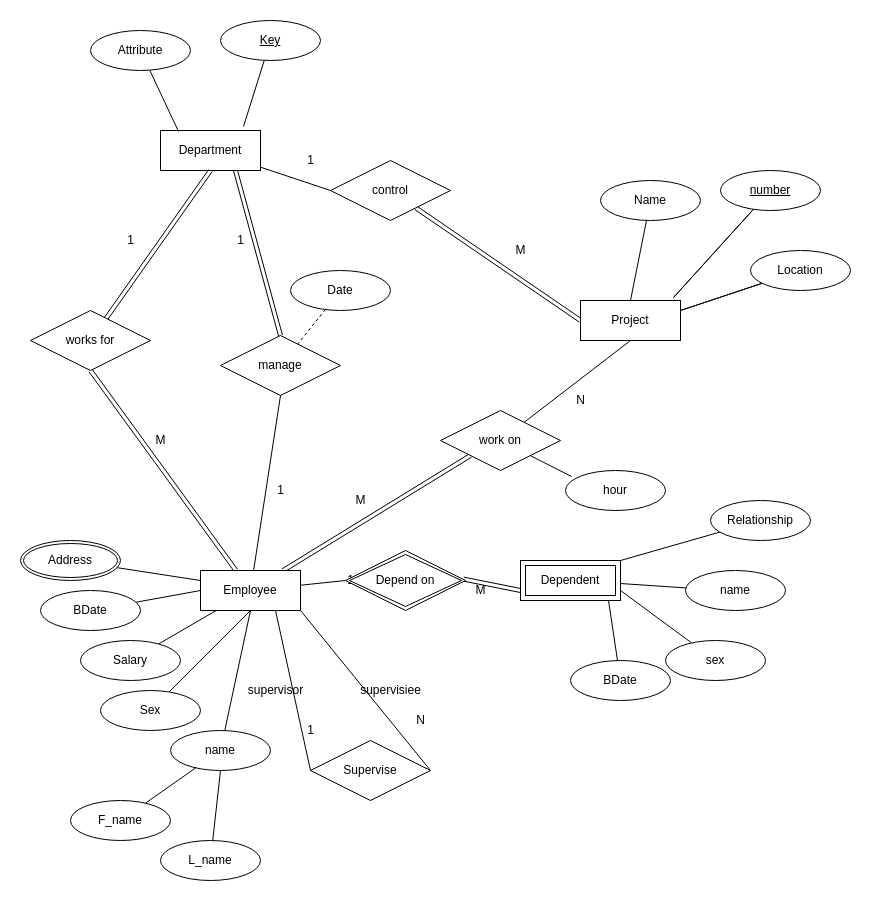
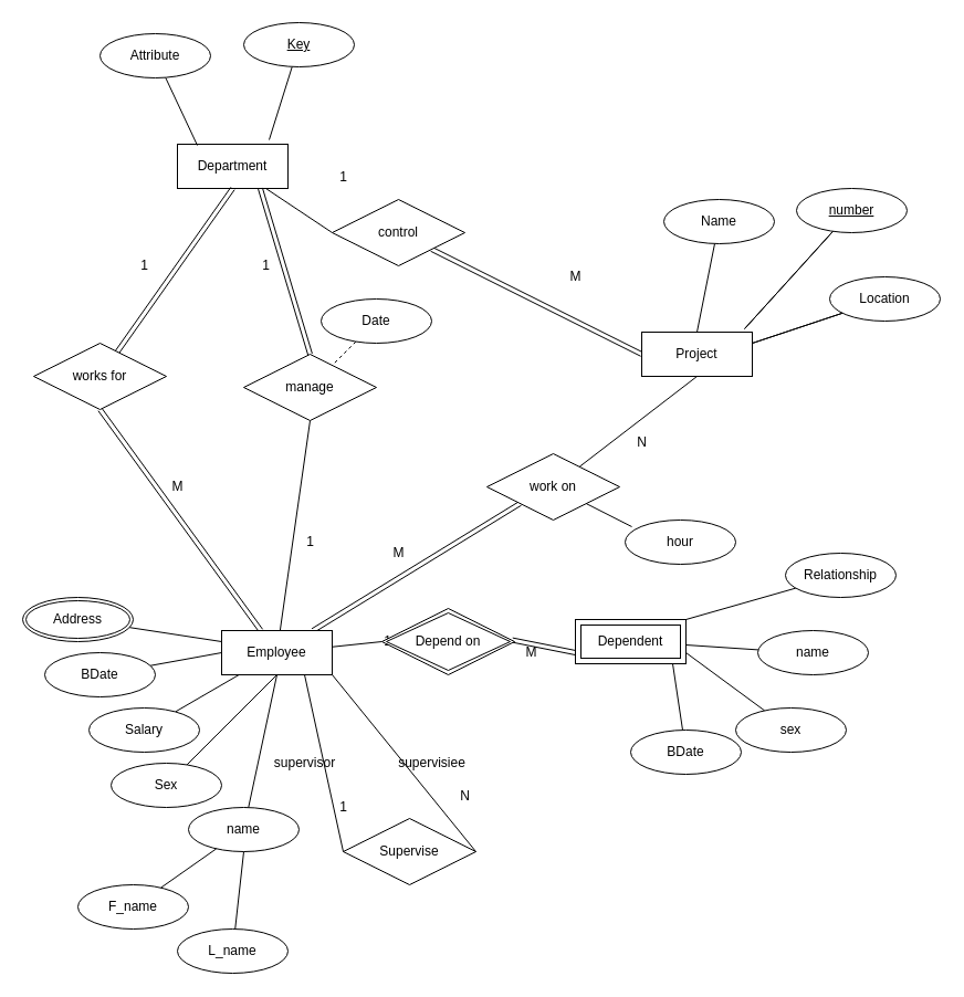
- <mxCell id="43" value="control" style="shape=rhombus;perimeter=rhombusPerimeter;whiteSpace=wrap;html=1;align=center;" vertex="1" parent="1"><mxGeometry x="330" y="160" width="120" height="60" as="geometry" /></mxCell>
+ <mxCell id="43" value="control" style="shape=rhombus;perimeter=rhombusPerimeter;whiteSpace=wrap;html=1;align=center;" vertex="1" parent="1"><mxGeometry x="300" y="180" width="120" height="60" as="geometry" /></mxCell>
- <mxCell id="39" value="manage" style="shape=rhombus;perimeter=rhombusPerimeter;whiteSpace=wrap;html=1;align=center;" vertex="1" parent="1"><mxGeometry x="220" y="335" width="120" height="60" as="geometry" /></mxCell>
+ <mxCell id="39" value="manage" style="shape=rhombus;perimeter=rhombusPerimeter;whiteSpace=wrap;html=1;align=center;" vertex="1" parent="1"><mxGeometry x="220" y="320" width="120" height="60" as="geometry" /></mxCell>
